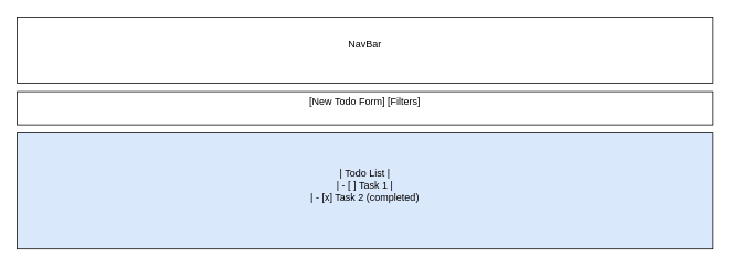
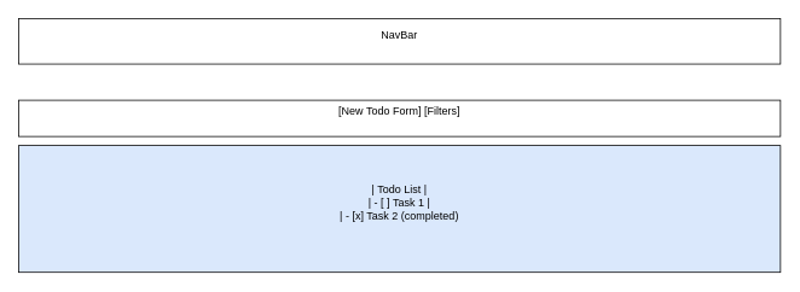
- <mxCell id="2" value="&#10;NavBar    &#10;&#10;" style="rounded=0;whiteSpace=wrap;html=1;" vertex="1" parent="1"><mxGeometry y="20" width="840" height="80" as="geometry" x="20" /></mxCell>
+ <mxCell id="2" value="&#10;NavBar    &#10;&#10;" style="rounded=0;whiteSpace=wrap;html=1;" vertex="1" parent="1"><mxGeometry x="20" y="20" width="840" height="50" as="geometry" /></mxCell>
